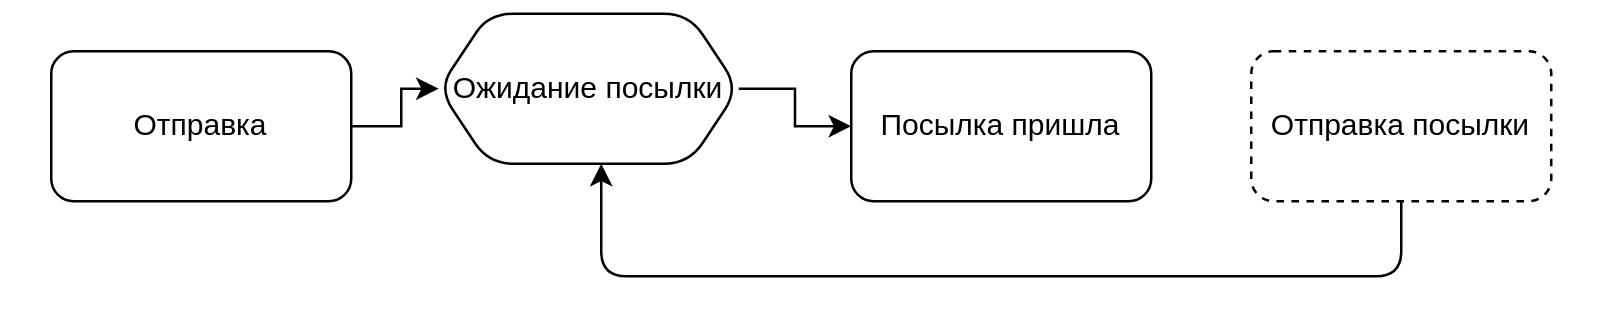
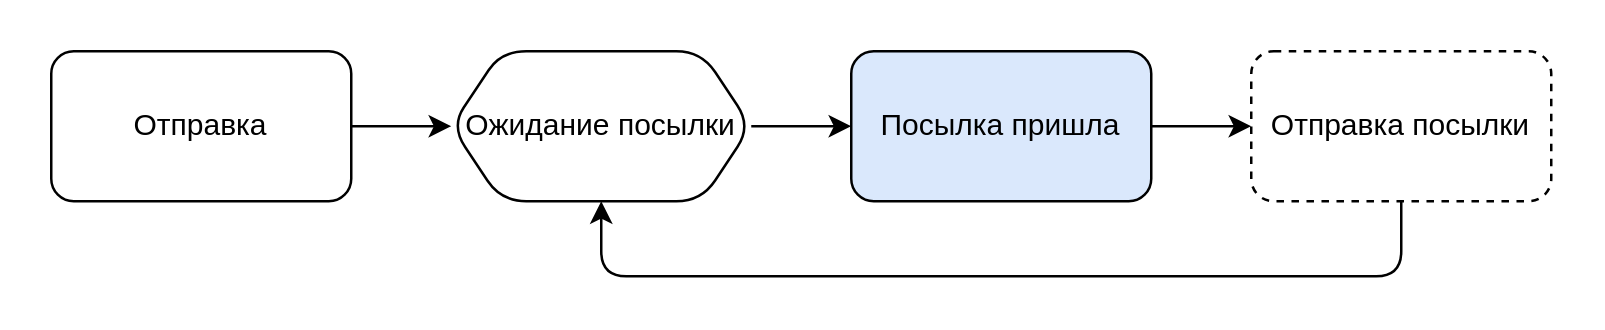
- <mxCell id="7" value="Ожидание посылки" style="shape=hexagon;perimeter=hexagonPerimeter2;whiteSpace=wrap;html=1;fixedSize=1;rounded=1;shadow=0;" vertex="1" parent="1"><mxGeometry x="175" y="5" width="120" height="60" as="geometry" /></mxCell>
+ <mxCell id="7" value="Ожидание посылки" style="shape=hexagon;perimeter=hexagonPerimeter2;whiteSpace=wrap;html=1;fixedSize=1;rounded=1;shadow=0;" vertex="1" parent="1"><mxGeometry x="180" y="20" width="120" height="60" as="geometry" /></mxCell>
- <mxCell id="6" value="Посылка пришла" style="whiteSpace=wrap;html=1;rounded=1;shadow=0;" vertex="1" parent="1"><mxGeometry x="340" y="20" width="120" height="60" as="geometry" /></mxCell>
+ <mxCell id="6" value="Посылка пришла" style="whiteSpace=wrap;html=1;rounded=1;shadow=0;fillColor=#dae8fc;" vertex="1" parent="1"><mxGeometry x="340" y="20" width="120" height="60" as="geometry" /></mxCell>
+ <mxCell id="5" value="" style="edgeStyle=orthogonalEdgeStyle;rounded=0;orthogonalLoop=1;jettySize=auto;html=1;shadow=0;" edge="1" parent="1" source="6" target="9"><mxGeometry relative="1" as="geometry" /></mxCell>
